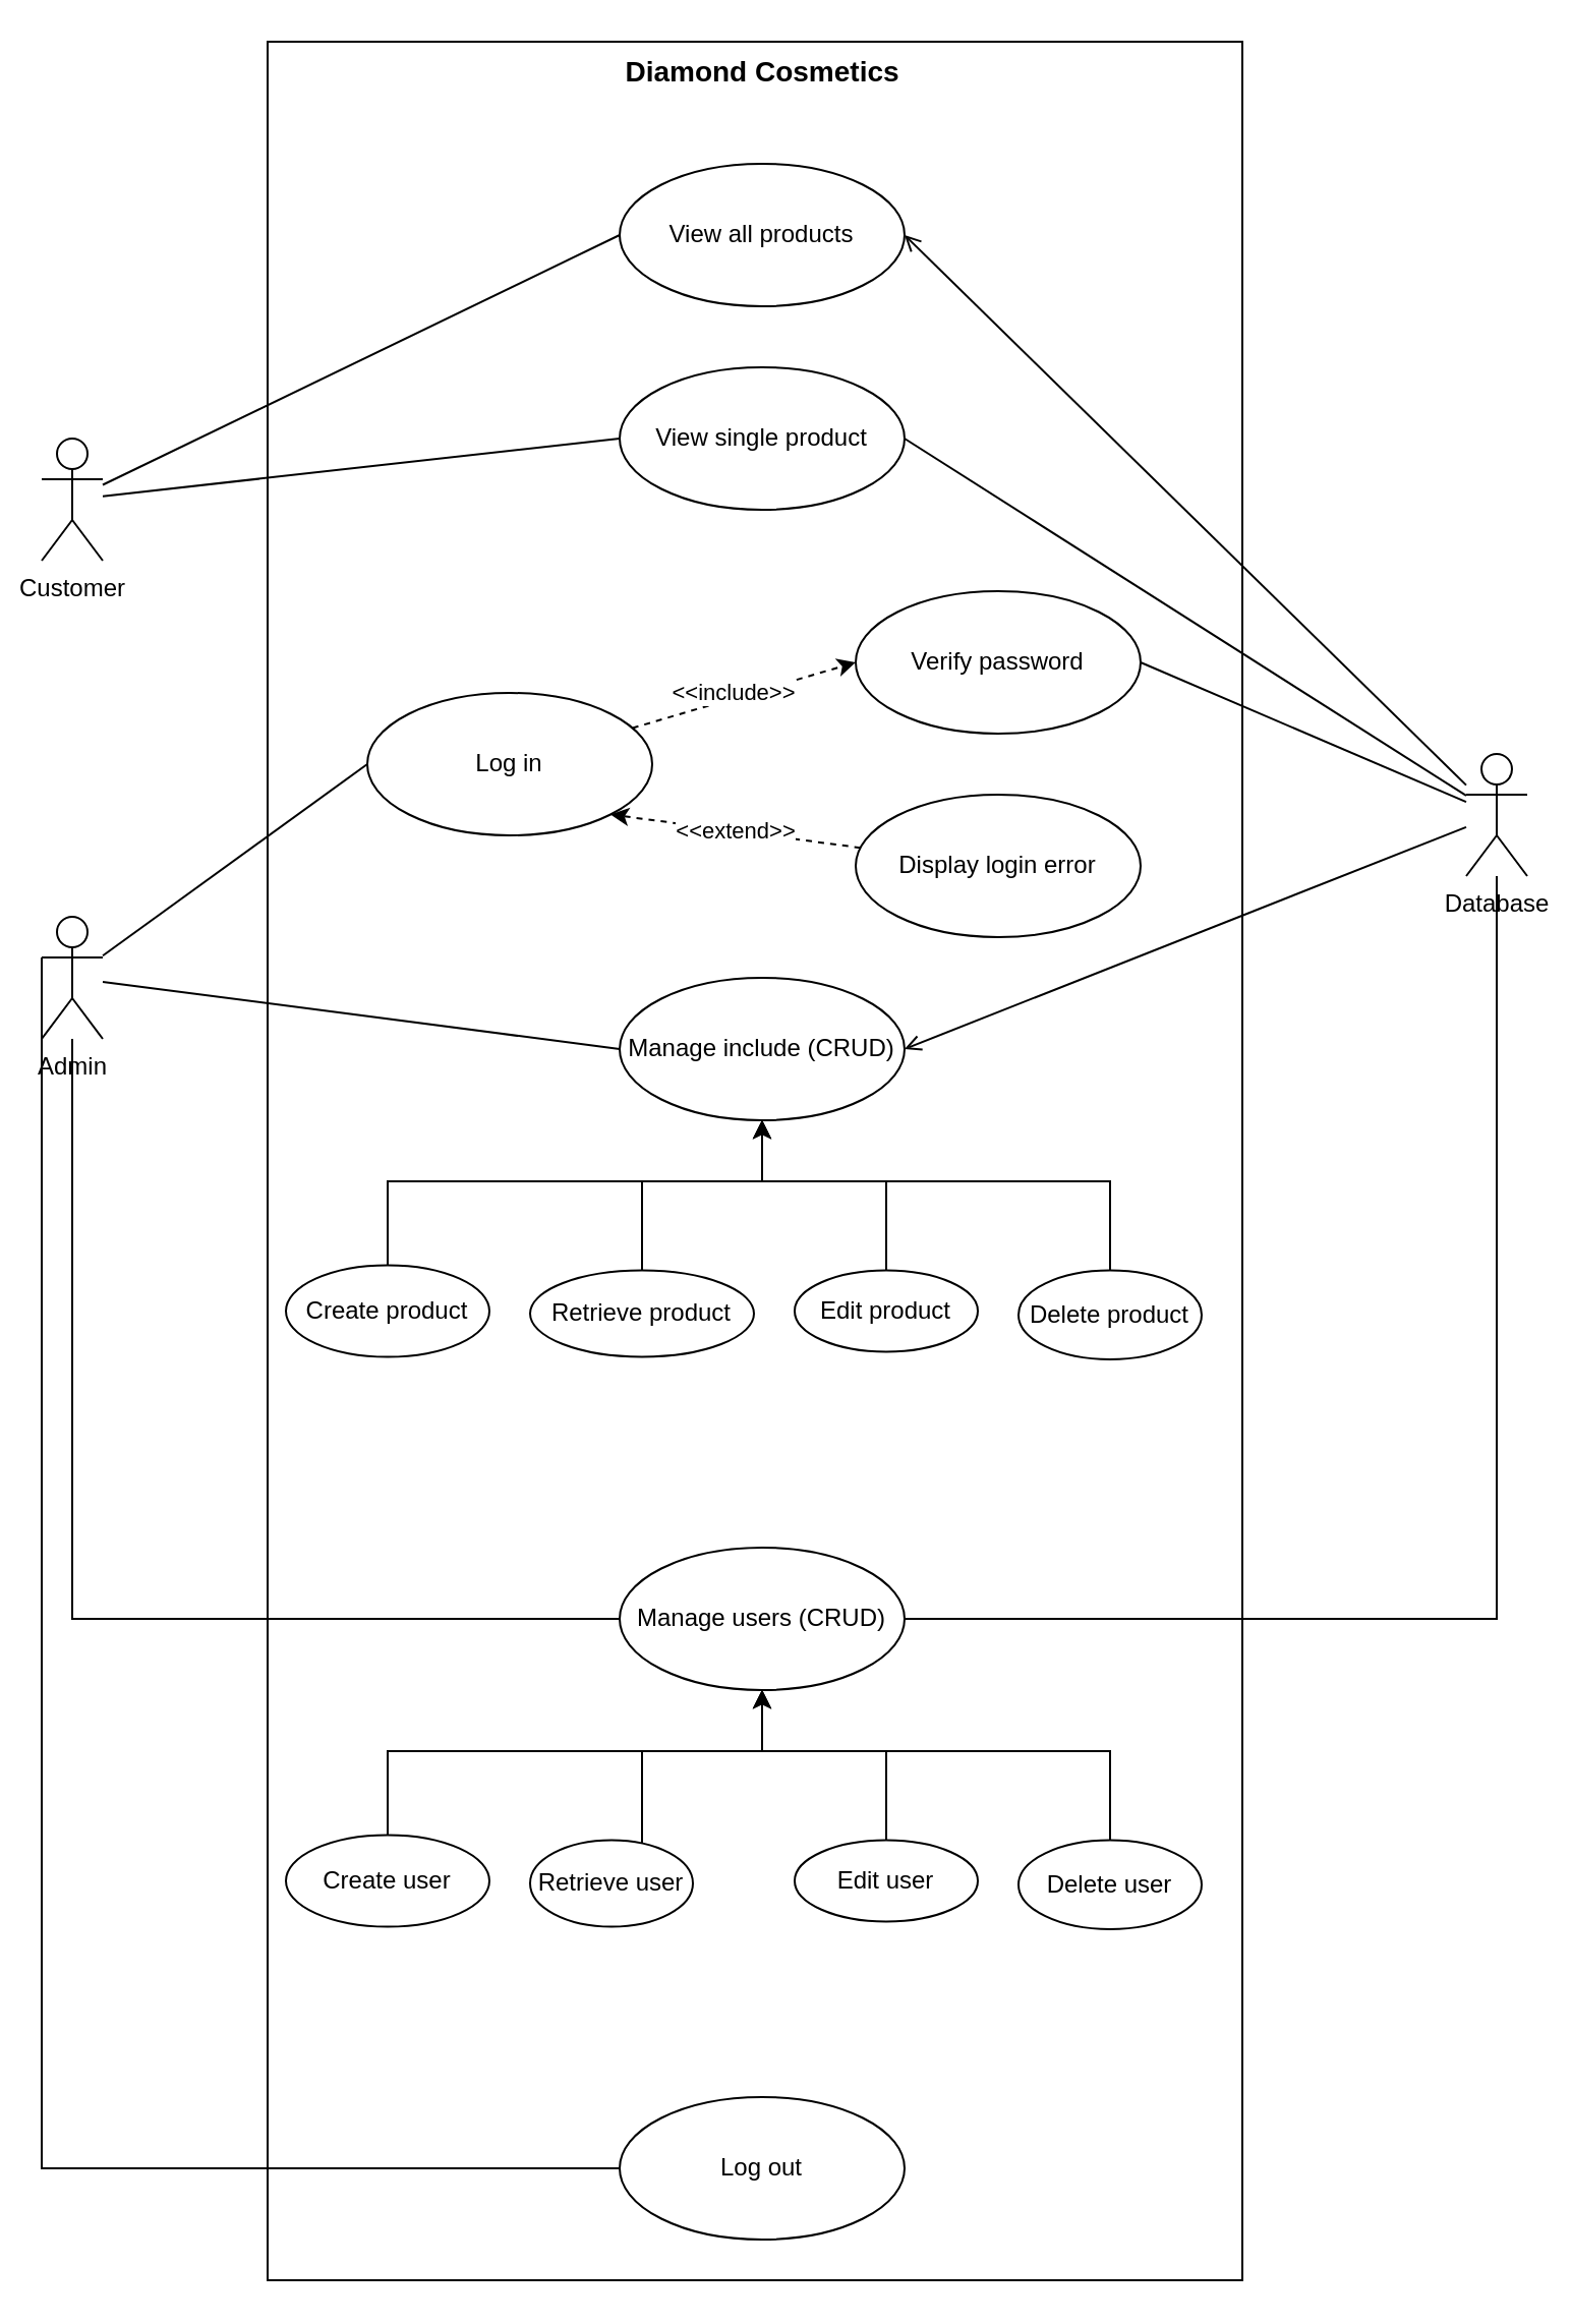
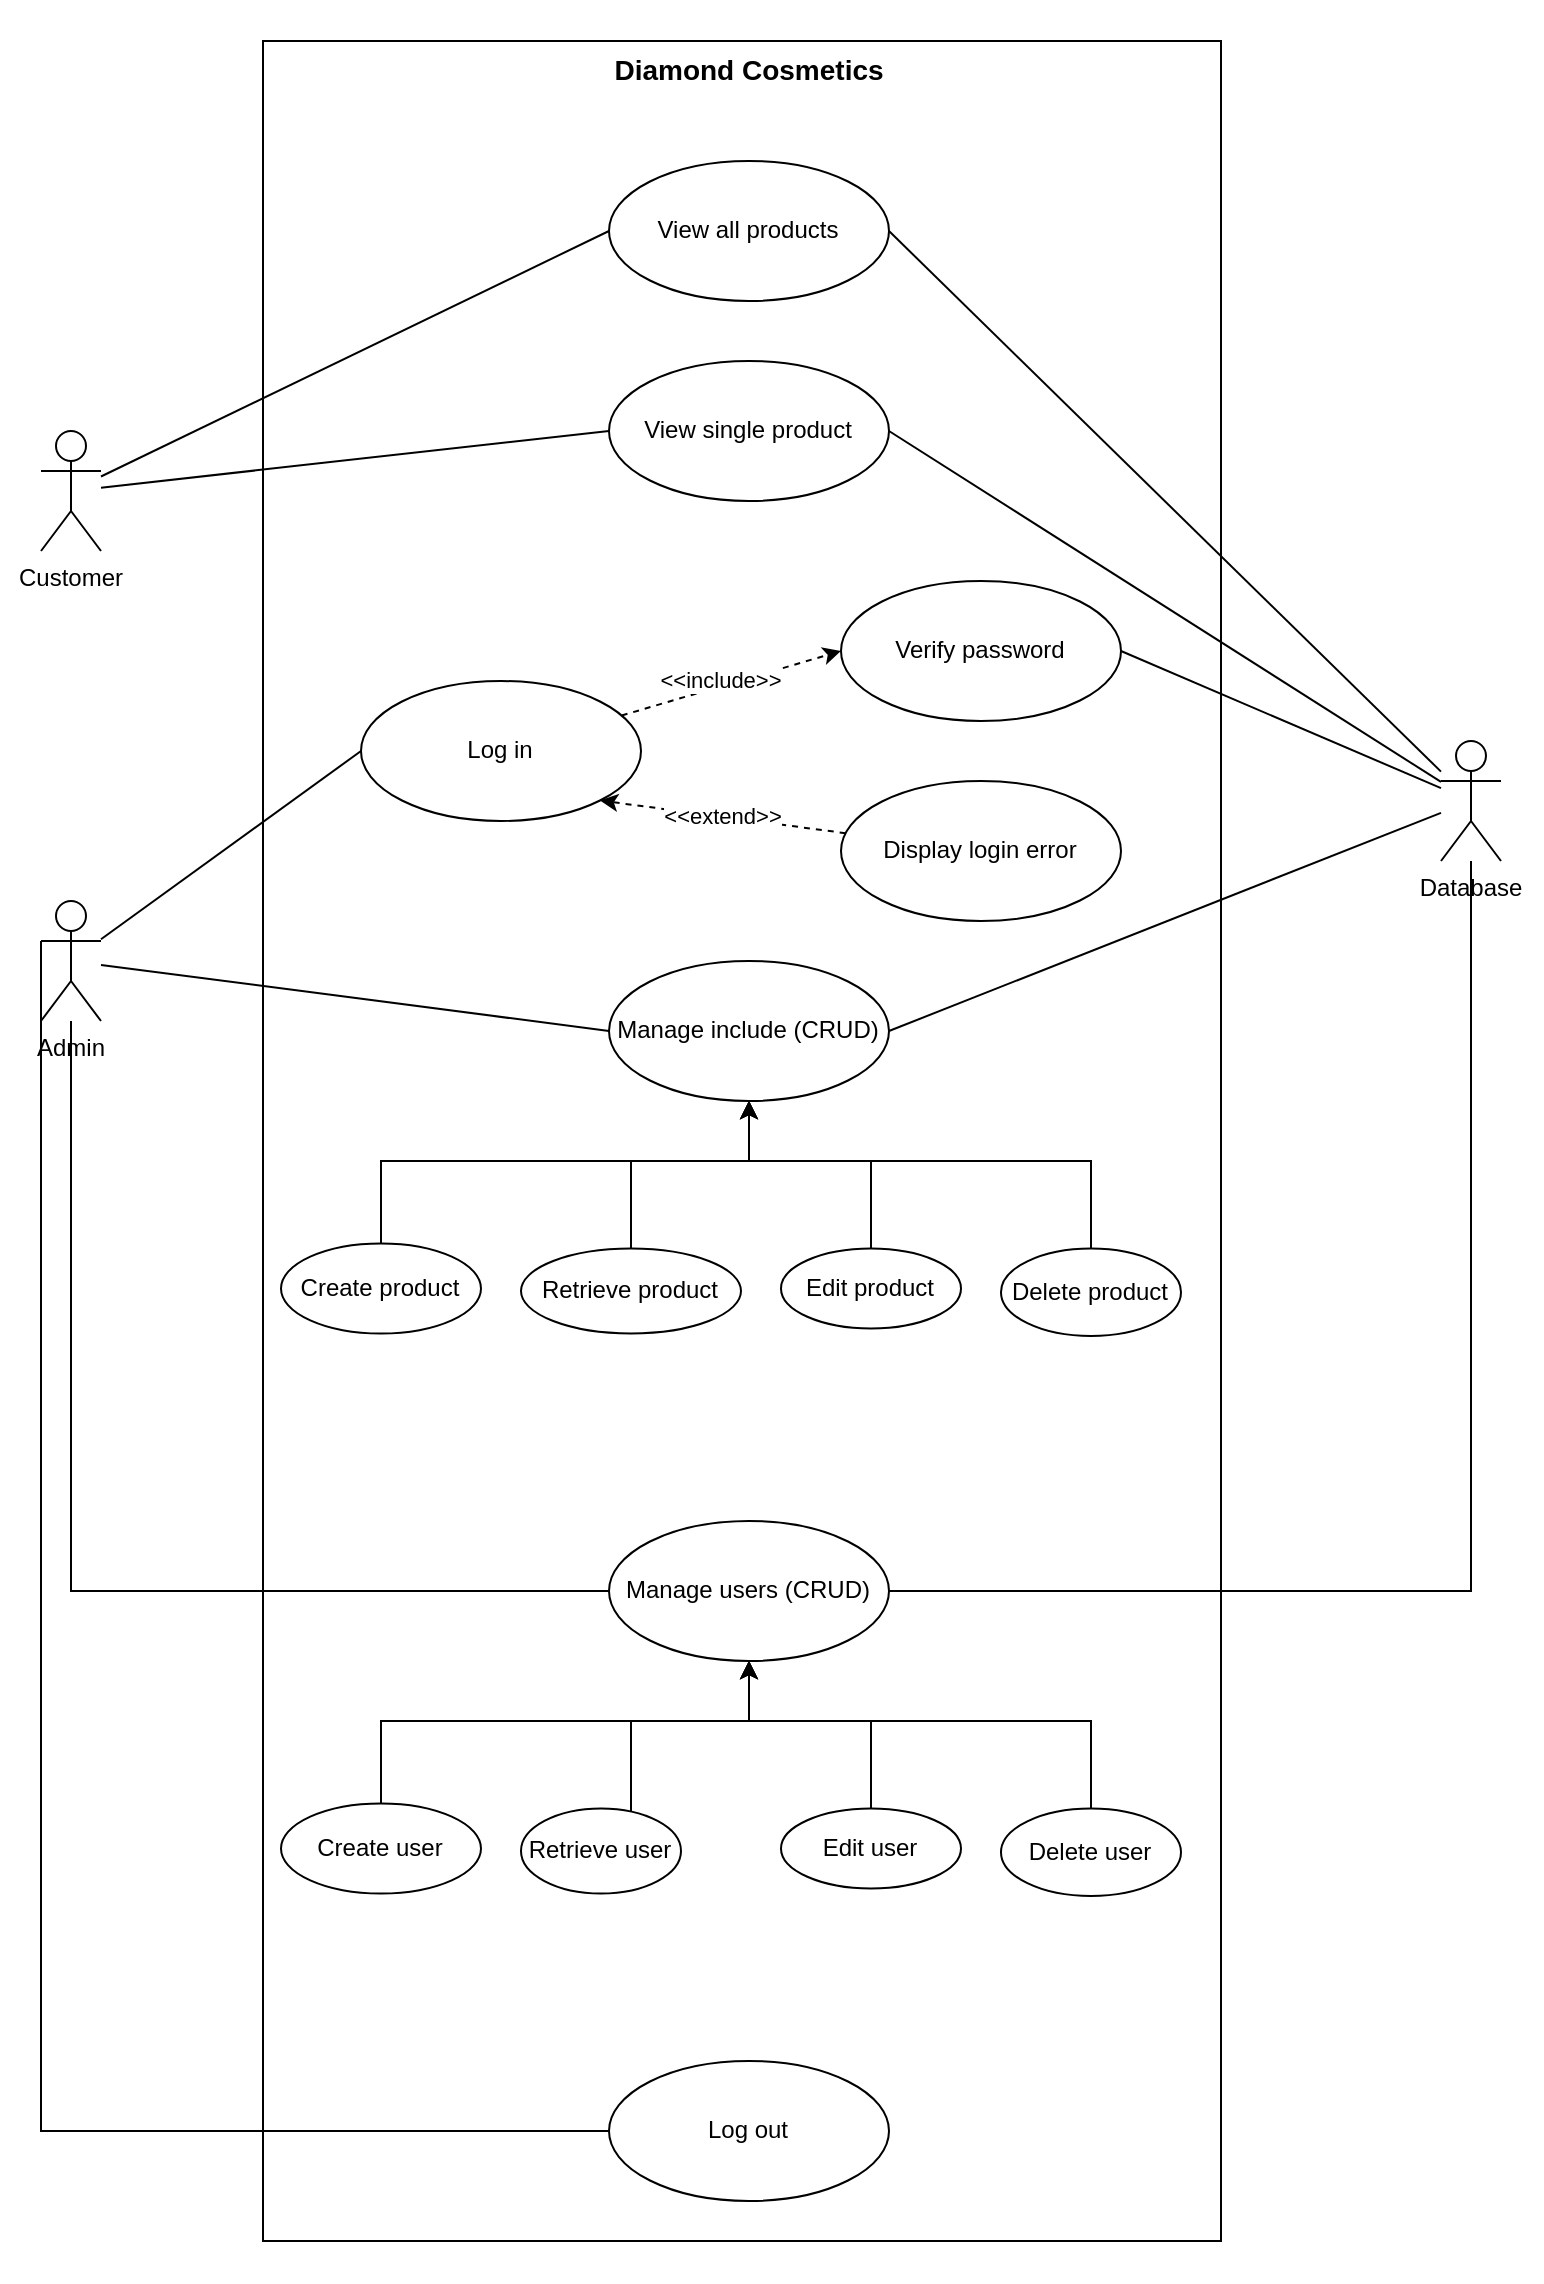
- <mxCell id="12" style="edgeStyle=none;rounded=0;orthogonalLoop=1;jettySize=auto;html=1;entryX=1;entryY=0.5;entryDx=0;entryDy=0;endArrow=open;endFill=0;" edge="1" parent="1" source="17" target="18"><mxGeometry relative="1" as="geometry" /></mxCell>
+ <mxCell id="12" style="edgeStyle=none;rounded=0;orthogonalLoop=1;jettySize=auto;html=1;entryX=1;entryY=0.5;entryDx=0;entryDy=0;endArrow=none;endFill=0;" edge="1" parent="1" source="17" target="18"><mxGeometry relative="1" as="geometry" /></mxCell>
- <mxCell id="15" style="edgeStyle=none;rounded=0;orthogonalLoop=1;jettySize=auto;html=1;entryX=1;entryY=0.5;entryDx=0;entryDy=0;endArrow=open;endFill=0;" edge="1" parent="1" source="17" target="23"><mxGeometry relative="1" as="geometry" /></mxCell>
+ <mxCell id="15" style="edgeStyle=none;rounded=0;orthogonalLoop=1;jettySize=auto;html=1;entryX=1;entryY=0.5;entryDx=0;entryDy=0;endArrow=none;endFill=0;" edge="1" parent="1" source="17" target="23"><mxGeometry relative="1" as="geometry" /></mxCell>
